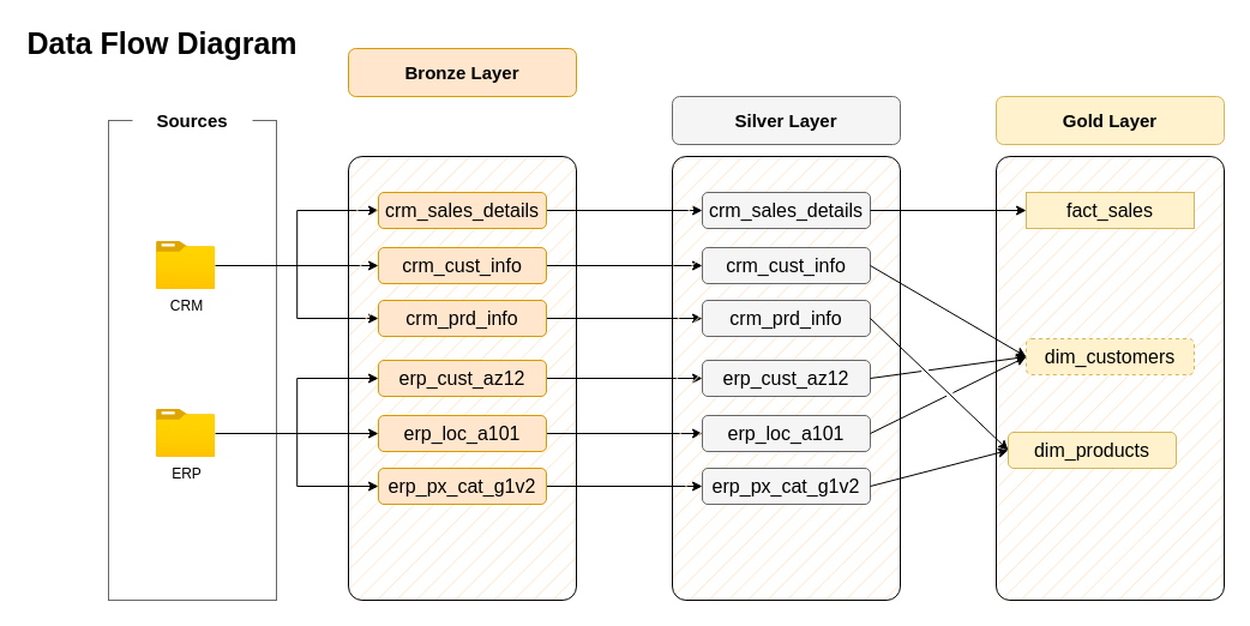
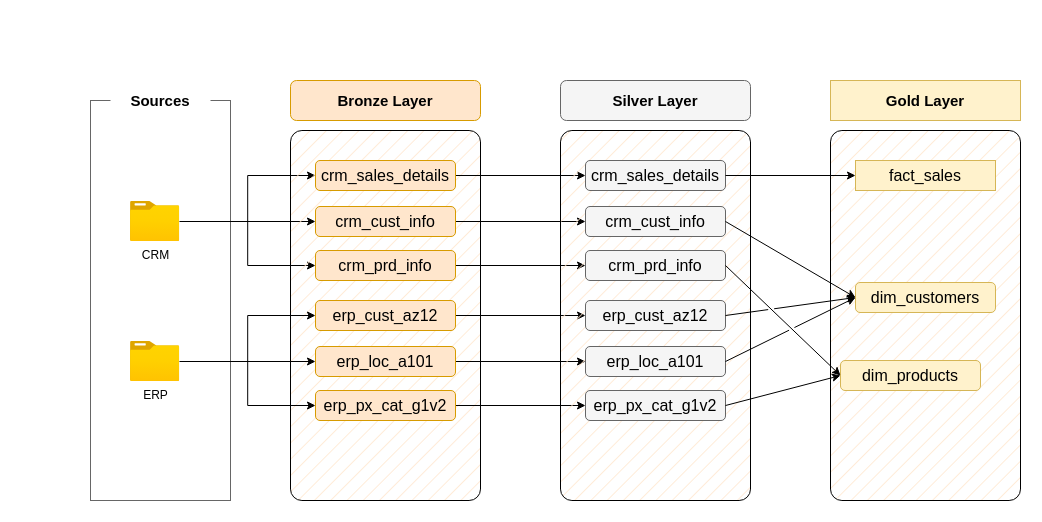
- <mxCell id="34" value="Data Flow Diagram" style="text;html=1;align=center;verticalAlign=middle;whiteSpace=wrap;rounded=0;fontSize=25;fontStyle=1" parent="1" vertex="1"><mxGeometry x="20" y="20" width="230" height="30" as="geometry" /></mxCell>
- <mxCell id="9" value="&lt;font style=&quot;font-size: 15px; color: rgb(0, 0, 0);&quot;&gt;&lt;b&gt;Bronze Layer&lt;/b&gt;&lt;/font&gt;" style="rounded=1;whiteSpace=wrap;html=1;fillColor=#ffe6cc;strokeColor=#d79b00;" parent="1" vertex="1"><mxGeometry x="290" y="40" width="190" height="40" as="geometry" /></mxCell>
+ <mxCell id="9" value="&lt;font style=&quot;font-size: 15px; color: rgb(0, 0, 0);&quot;&gt;&lt;b&gt;Bronze Layer&lt;/b&gt;&lt;/font&gt;" style="rounded=1;whiteSpace=wrap;html=1;fillColor=#ffe6cc;strokeColor=#d79b00;" parent="1" vertex="1"><mxGeometry x="290" y="80" width="190" height="40" as="geometry" /></mxCell>
- <mxCell id="36" value="&lt;font style=&quot;font-size: 15px; color: rgb(0, 0, 0);&quot;&gt;&lt;b&gt;Gold Layer&lt;/b&gt;&lt;/font&gt;" style="rounded=1;whiteSpace=wrap;html=1;fillColor=#fff2cc;strokeColor=#d6b656;" vertex="1" parent="1"><mxGeometry x="830" y="80" width="190" height="40" as="geometry" /></mxCell>
+ <mxCell id="36" value="&lt;font style=&quot;font-size: 15px; color: rgb(0, 0, 0);&quot;&gt;&lt;b&gt;Gold Layer&lt;/b&gt;&lt;/font&gt;" style="whiteSpace=wrap;html=1;fillColor=#fff2cc;strokeColor=#d6b656;rounded=0;" vertex="1" parent="1"><mxGeometry x="830" y="80" width="190" height="40" as="geometry" /></mxCell>
- <mxCell id="38" value="&lt;span style=&quot;color: rgb(0, 0, 0); font-size: 16px;&quot;&gt;dim_customers&lt;/span&gt;" style="rounded=1;whiteSpace=wrap;html=1;fillColor=#fff2cc;strokeColor=#d6b656;dashed=1;" vertex="1" parent="1"><mxGeometry x="855" y="282" width="140" height="30" as="geometry" /></mxCell>
+ <mxCell id="38" value="&lt;span style=&quot;color: rgb(0, 0, 0); font-size: 16px;&quot;&gt;dim_customers&lt;/span&gt;" style="rounded=1;whiteSpace=wrap;html=1;fillColor=#fff2cc;strokeColor=#d6b656;" vertex="1" parent="1"><mxGeometry x="855" y="282" width="140" height="30" as="geometry" /></mxCell>
